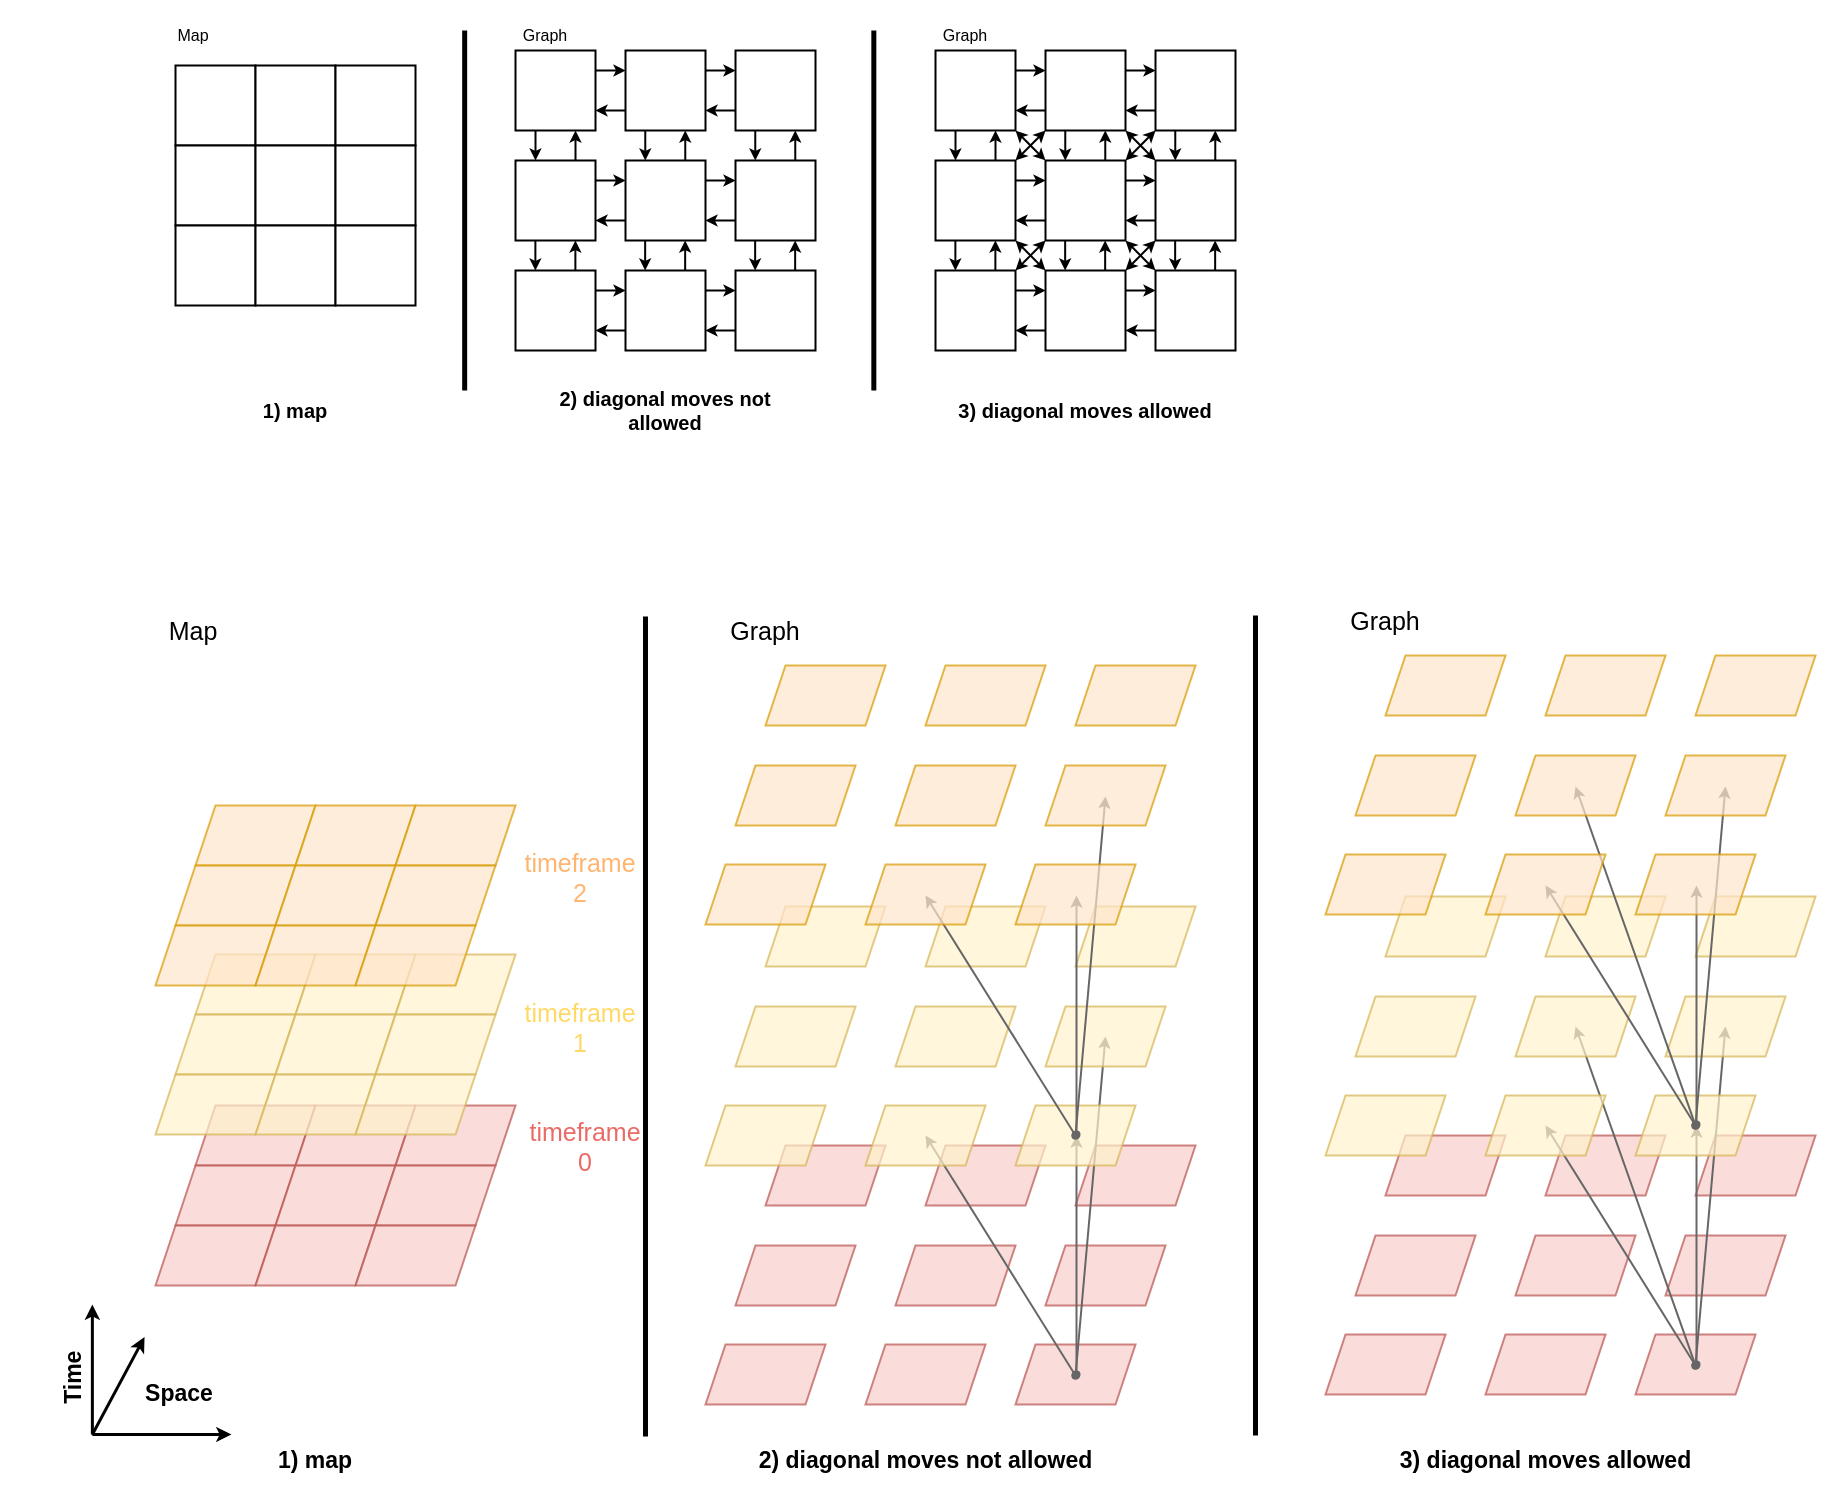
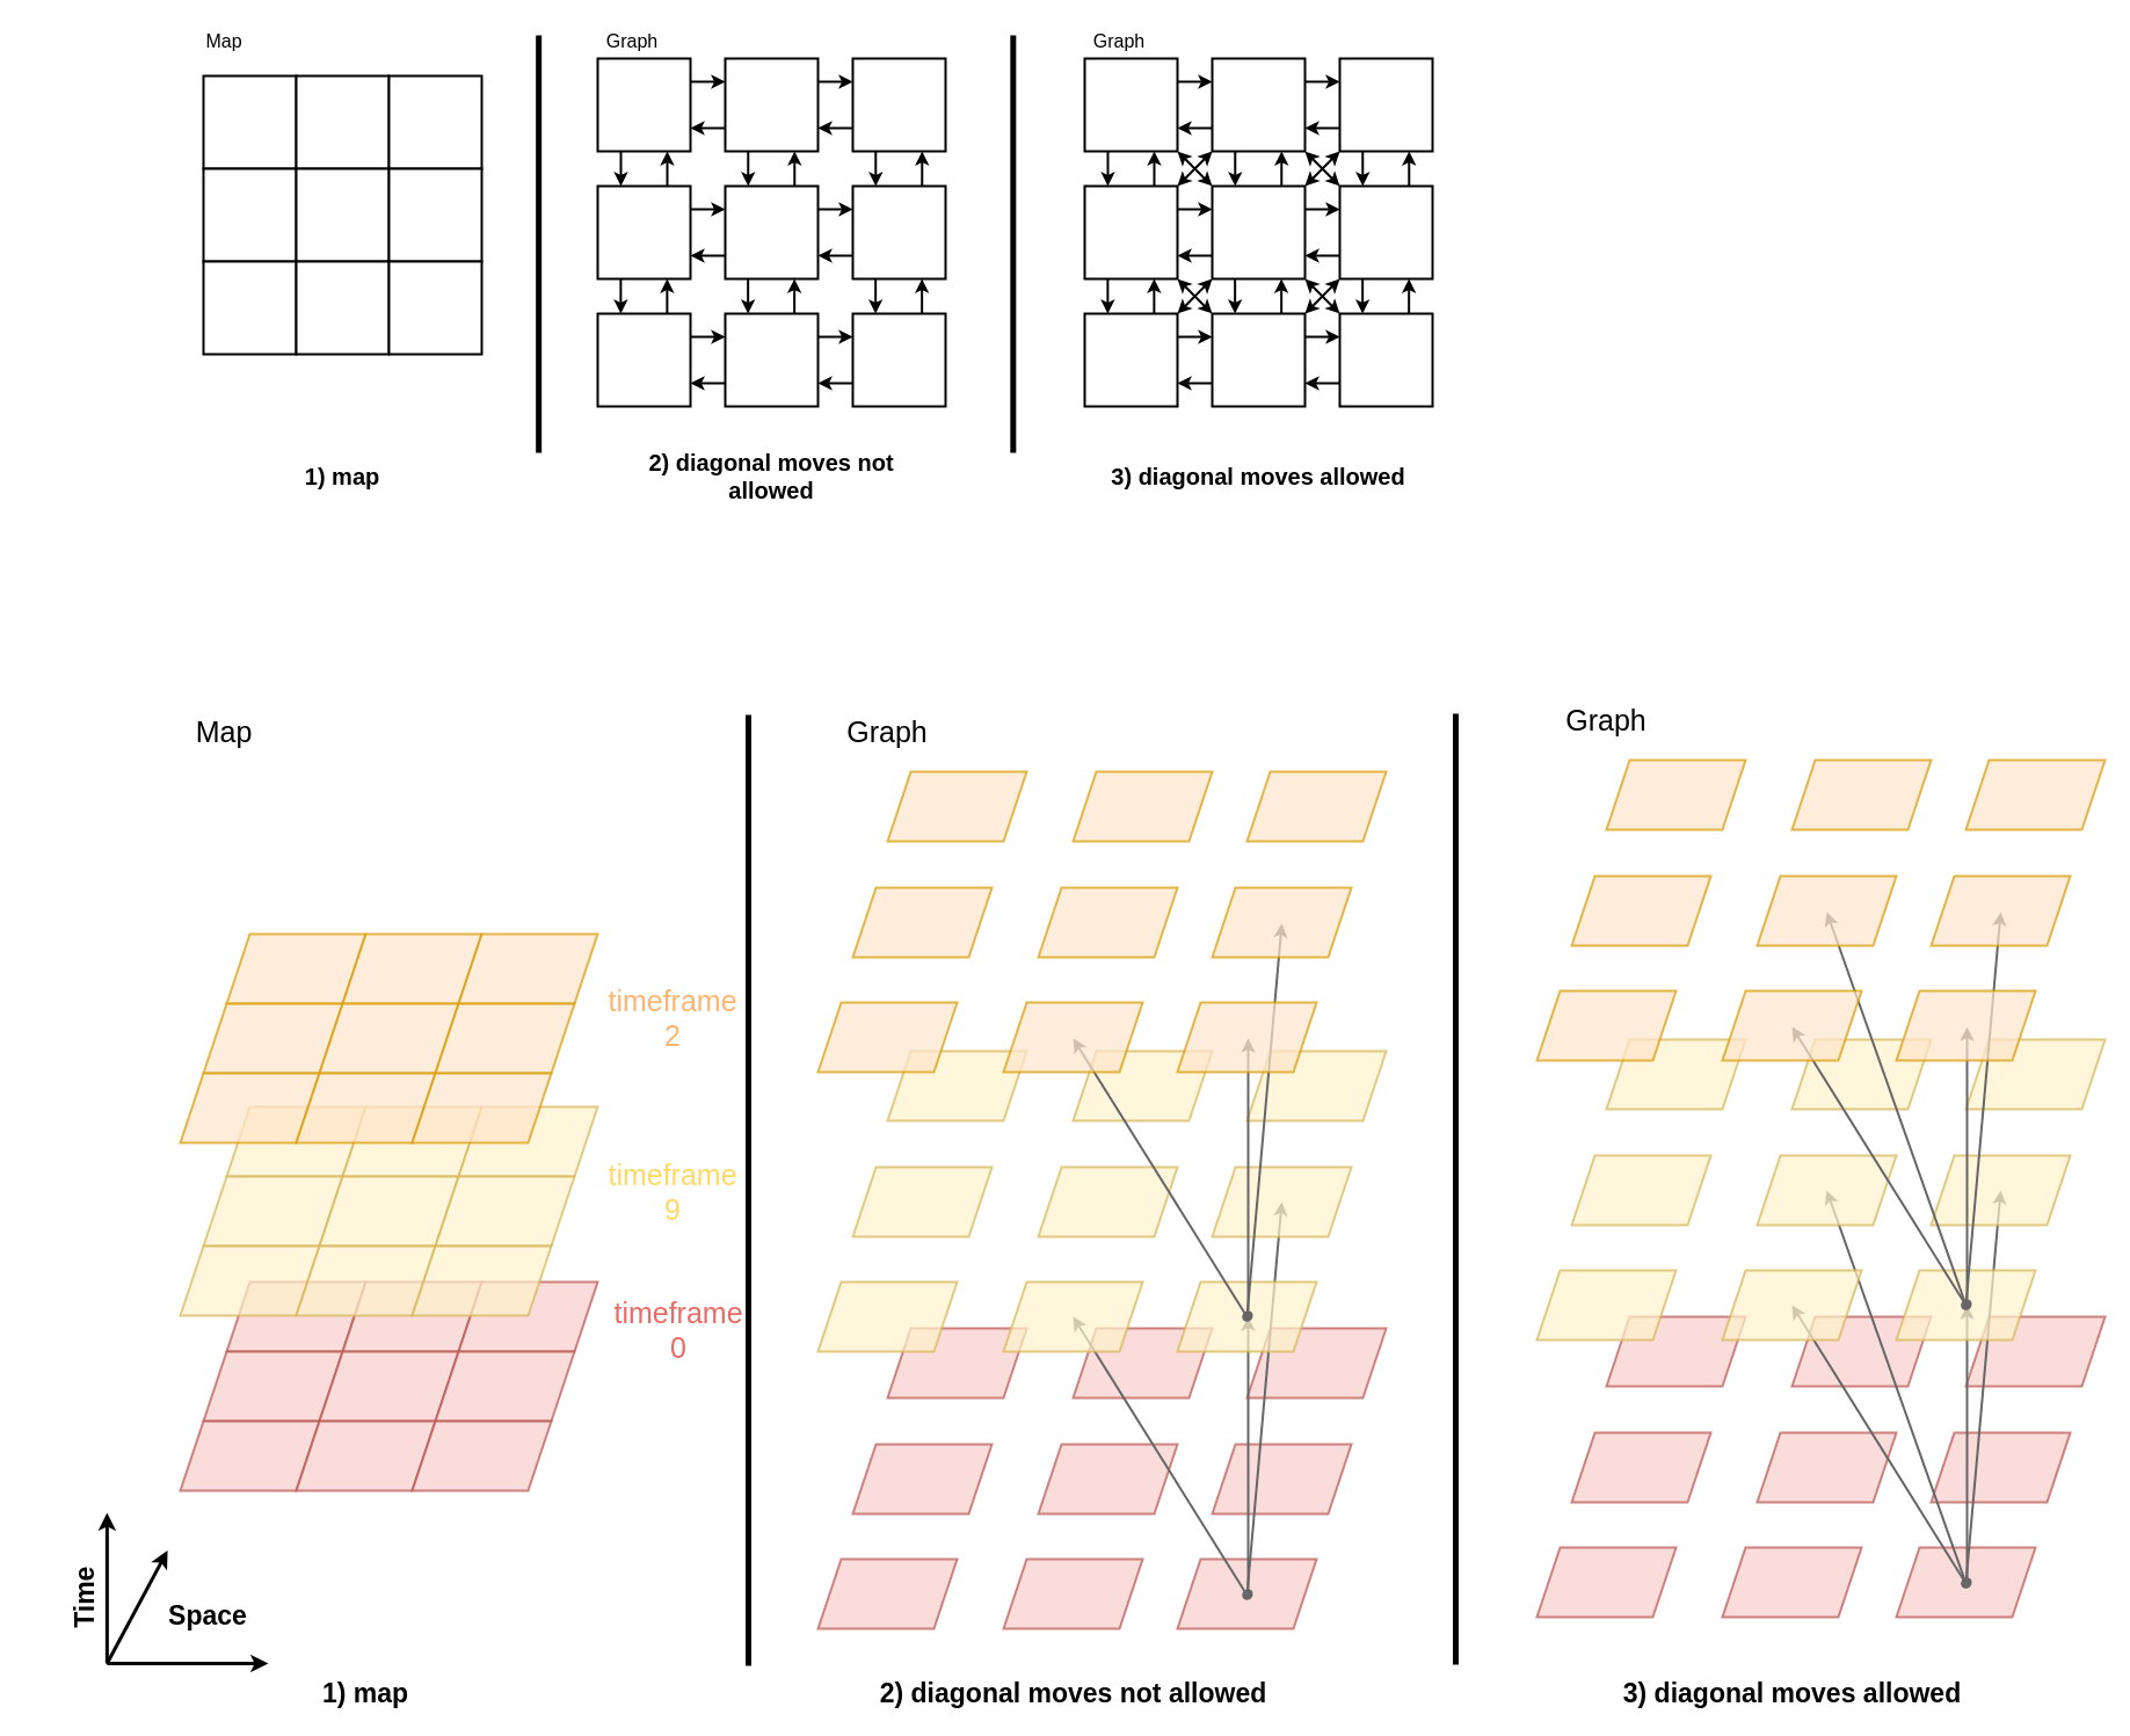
- <mxCell id="144" value="timeframe 1" style="text;html=1;strokeColor=none;fillColor=none;align=center;verticalAlign=middle;whiteSpace=wrap;rounded=0;fillStyle=solid;strokeWidth=3;fontSize=25;opacity=70;fontColor=#FFD966;" parent="1" vertex="1"><mxGeometry x="530" y="1011.5" width="100" height="30" as="geometry" /></mxCell>
+ <mxCell id="144" value="timeframe 9" style="text;html=1;strokeColor=none;fillColor=none;align=center;verticalAlign=middle;whiteSpace=wrap;rounded=0;fillStyle=solid;strokeWidth=3;fontSize=25;opacity=70;fontColor=#FFD966;" parent="1" vertex="1"><mxGeometry x="530" y="1011.5" width="100" height="30" as="geometry" /></mxCell>
